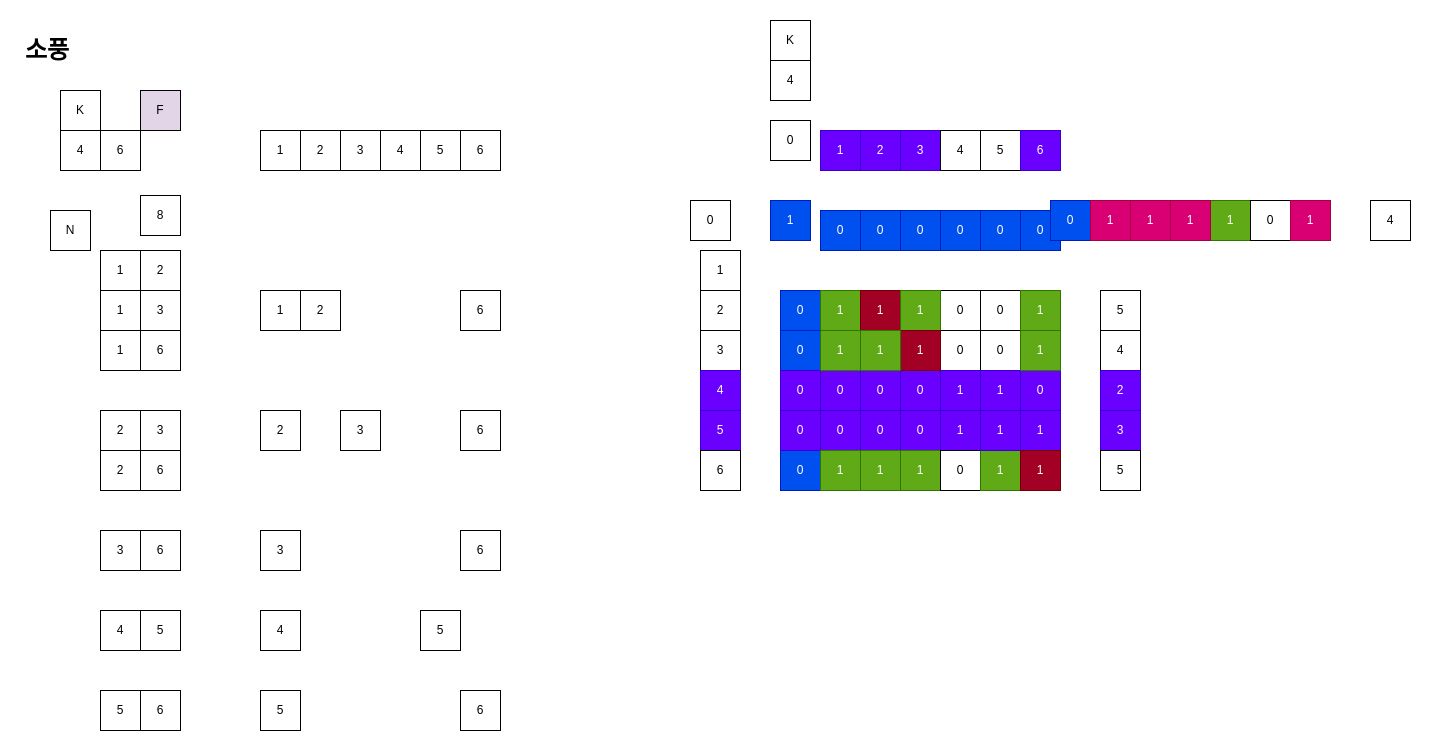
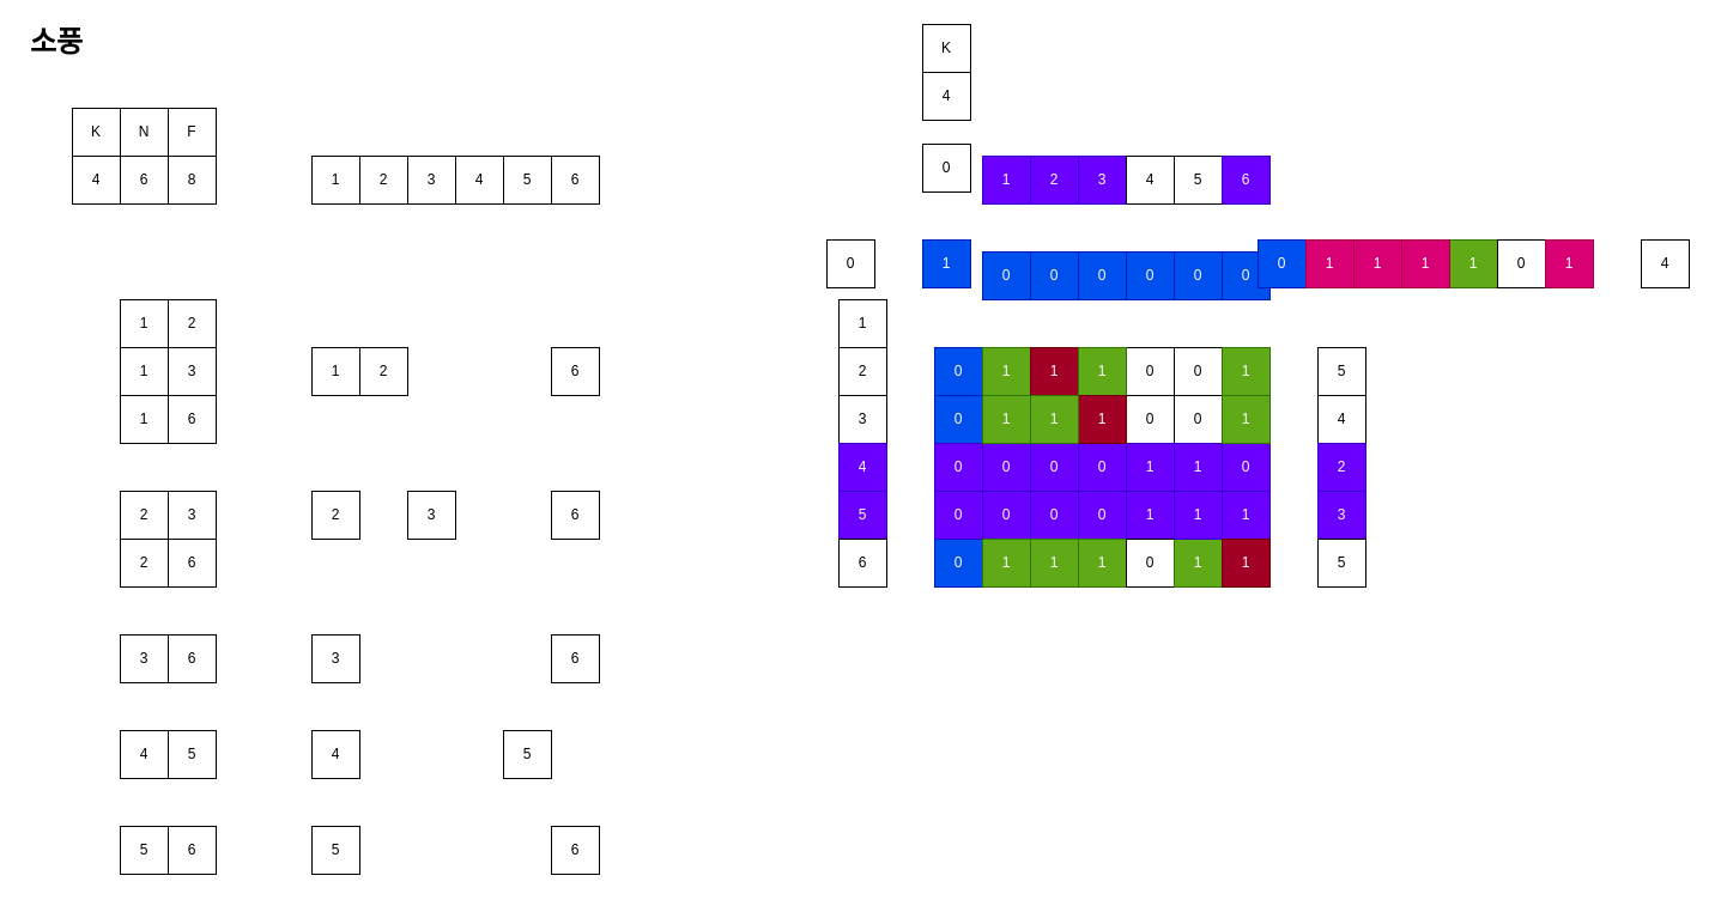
- <mxCell id="2" value="&lt;h1&gt;소풍&lt;/h1&gt;&lt;p&gt;&lt;br&gt;&lt;/p&gt;" style="text;html=1;strokeColor=none;fillColor=none;spacing=5;spacingTop=-20;whiteSpace=wrap;overflow=hidden;rounded=0;" vertex="1" parent="1"><mxGeometry x="20" y="30" width="70" height="40" as="geometry" /></mxCell>
+ <mxCell id="2" value="&lt;h1&gt;소풍&lt;/h1&gt;&lt;p&gt;&lt;br&gt;&lt;/p&gt;" style="text;html=1;strokeColor=none;fillColor=none;spacing=5;spacingTop=-20;whiteSpace=wrap;overflow=hidden;rounded=0;" vertex="1" parent="1"><mxGeometry x="20" y="15" width="70" height="40" as="geometry" /></mxCell>
- <mxCell id="5" value="F" style="rounded=0;whiteSpace=wrap;html=1;fillColor=#e1d5e7;" vertex="1" parent="1"><mxGeometry x="140" y="90" width="40" height="40" as="geometry" /></mxCell>
+ <mxCell id="5" value="F" style="rounded=0;whiteSpace=wrap;html=1;" vertex="1" parent="1"><mxGeometry x="140" y="90" width="40" height="40" as="geometry" /></mxCell>
- <mxCell id="8" value="8" style="rounded=0;whiteSpace=wrap;html=1;" vertex="1" parent="1"><mxGeometry x="140" y="195" width="40" height="40" as="geometry" /></mxCell>
+ <mxCell id="8" value="8" style="rounded=0;whiteSpace=wrap;html=1;" vertex="1" parent="1"><mxGeometry x="140" y="130" width="40" height="40" as="geometry" /></mxCell>
- <mxCell id="4" value="N" style="rounded=0;whiteSpace=wrap;html=1;" vertex="1" parent="1"><mxGeometry x="50" y="210" width="40" height="40" as="geometry" /></mxCell>
+ <mxCell id="4" value="N" style="rounded=0;whiteSpace=wrap;html=1;" vertex="1" parent="1"><mxGeometry x="100" y="90" width="40" height="40" as="geometry" /></mxCell>
